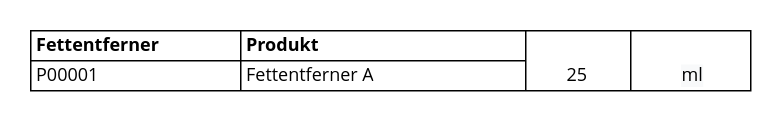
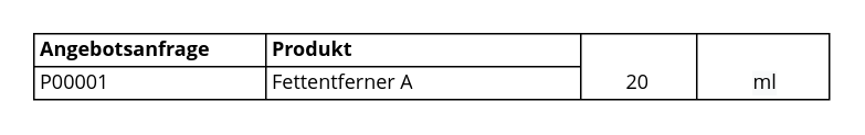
- <mxCell id="4" value="&lt;b&gt;Fettentferner&lt;/b&gt;" style="shape=partialRectangle;html=1;whiteSpace=wrap;connectable=0;fillColor=none;top=0;left=0;bottom=0;right=0;overflow=hidden;align=left;fontFamily=Open Sans;spacingLeft=2;" parent="3" vertex="1"><mxGeometry width="140" height="20" as="geometry" /></mxCell>
+ <mxCell id="4" value="&lt;b&gt;Angebotsanfrage&lt;/b&gt;" style="shape=partialRectangle;html=1;whiteSpace=wrap;connectable=0;fillColor=none;top=0;left=0;bottom=0;right=0;overflow=hidden;align=left;fontFamily=Open Sans;spacingLeft=2;" parent="3" vertex="1"><mxGeometry width="140" height="20" as="geometry" /></mxCell>
- <mxCell id="9" value="25" style="shape=partialRectangle;html=1;whiteSpace=wrap;connectable=0;fillColor=none;top=0;left=0;bottom=0;right=0;overflow=hidden;fontFamily=Open Sans;spacingLeft=2;align=center;spacingRight=3;" parent="6" vertex="1"><mxGeometry x="330" width="70" height="20" as="geometry" /></mxCell>
+ <mxCell id="9" value="20" style="shape=partialRectangle;html=1;whiteSpace=wrap;connectable=0;fillColor=none;top=0;left=0;bottom=0;right=0;overflow=hidden;fontFamily=Open Sans;spacingLeft=2;align=center;spacingRight=3;" parent="6" vertex="1"><mxGeometry x="330" width="70" height="20" as="geometry" /></mxCell>
